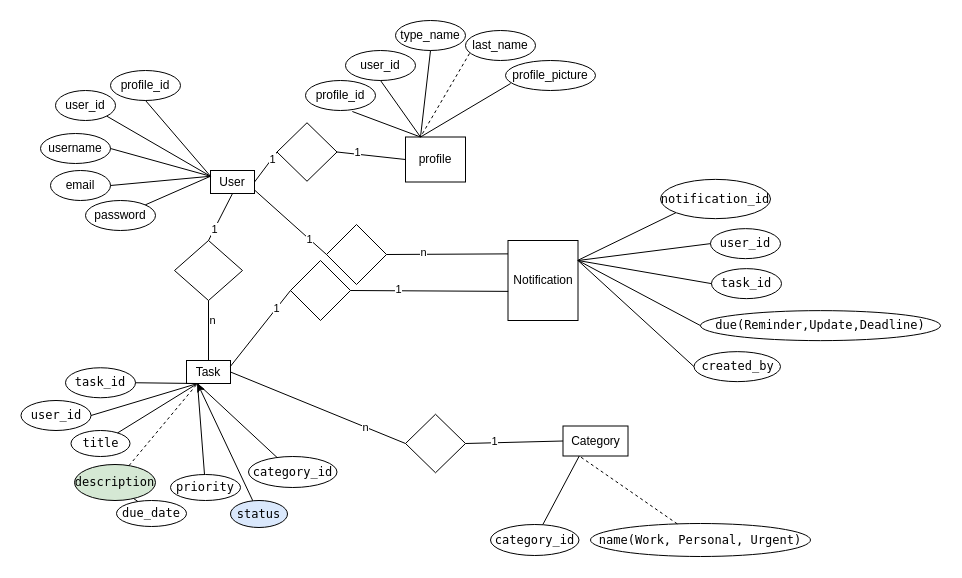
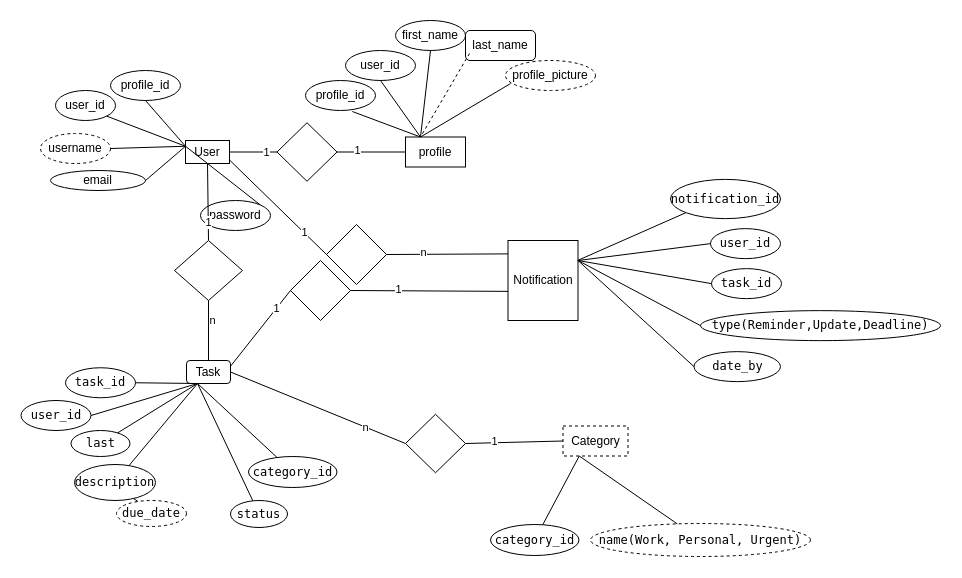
- <mxCell id="23" value="type_name" style="ellipse;whiteSpace=wrap;html=1;" parent="1" vertex="1"><mxGeometry x="395" y="20" width="70" height="30" as="geometry" /></mxCell>
+ <mxCell id="23" value="first_name" style="ellipse;whiteSpace=wrap;html=1;" parent="1" vertex="1"><mxGeometry x="395" y="20" width="70" height="30" as="geometry" /></mxCell>
- <mxCell id="25" value="last_name" style="ellipse;whiteSpace=wrap;html=1;" parent="1" vertex="1"><mxGeometry x="465" y="30" width="70" height="30" as="geometry" /></mxCell>
+ <mxCell id="25" value="last_name" style="whiteSpace=wrap;html=1;rounded=1;" parent="1" vertex="1"><mxGeometry x="465" y="30" width="70" height="30" as="geometry" /></mxCell>
- <mxCell id="27" value="profile_picture" style="ellipse;whiteSpace=wrap;html=1;" parent="1" vertex="1"><mxGeometry x="505" y="60" width="90" height="30" as="geometry" /></mxCell>
+ <mxCell id="27" value="profile_picture" style="ellipse;whiteSpace=wrap;html=1;dashed=1;" parent="1" vertex="1"><mxGeometry x="505" y="60" width="90" height="30" as="geometry" /></mxCell>
- <mxCell id="5" value="username" style="ellipse;whiteSpace=wrap;html=1;" parent="1" vertex="1"><mxGeometry x="40" y="133" width="70" height="30" as="geometry" /></mxCell>
+ <mxCell id="5" value="username" style="ellipse;whiteSpace=wrap;html=1;dashed=1;" parent="1" vertex="1"><mxGeometry x="40" y="133" width="70" height="30" as="geometry" /></mxCell>
- <mxCell id="16" value="profile" style="rounded=0;whiteSpace=wrap;html=1;" parent="1" vertex="1"><mxGeometry x="405" y="136.5" width="60" height="45" as="geometry" /></mxCell>
+ <mxCell id="16" value="profile" style="rounded=0;whiteSpace=wrap;html=1;" parent="1" vertex="1"><mxGeometry x="405" y="136.5" width="60" height="30" as="geometry" /></mxCell>
- <mxCell id="2" value="User" style="rounded=0;whiteSpace=wrap;html=1;" parent="1" vertex="1"><mxGeometry x="210" y="170" width="44" height="23" as="geometry" /></mxCell>
+ <mxCell id="2" value="User" style="rounded=0;whiteSpace=wrap;html=1;" parent="1" vertex="1"><mxGeometry x="185" y="140" width="44" height="23" as="geometry" /></mxCell>
- <mxCell id="7" value="email" style="ellipse;whiteSpace=wrap;html=1;" parent="1" vertex="1"><mxGeometry x="50" y="170" width="60" height="30" as="geometry" /></mxCell>
+ <mxCell id="7" value="email" style="ellipse;whiteSpace=wrap;html=1;" parent="1" vertex="1"><mxGeometry x="50" y="170" width="95" height="20" as="geometry" /></mxCell>
- <mxCell id="67" value="&lt;code&gt;notification_id&lt;/code&gt;" style="ellipse;whiteSpace=wrap;html=1;" vertex="1" parent="1"><mxGeometry x="660" y="178.88" width="110" height="39.25" as="geometry" /></mxCell>
+ <mxCell id="67" value="&lt;code&gt;notification_id&lt;/code&gt;" style="ellipse;whiteSpace=wrap;html=1;" vertex="1" parent="1"><mxGeometry x="670" y="178.88" width="110" height="39.25" as="geometry" /></mxCell>
- <mxCell id="9" value="password" style="ellipse;whiteSpace=wrap;html=1;" parent="1" vertex="1"><mxGeometry x="85" y="200" width="70" height="30" as="geometry" /></mxCell>
+ <mxCell id="9" value="password" style="ellipse;whiteSpace=wrap;html=1;" parent="1" vertex="1"><mxGeometry x="200" y="200" width="70" height="30" as="geometry" /></mxCell>
- <mxCell id="73" value="&lt;code&gt;due(Reminder,Update,Deadline)&lt;/code&gt;" style="ellipse;whiteSpace=wrap;html=1;" vertex="1" parent="1"><mxGeometry x="700" y="310.13" width="240" height="30" as="geometry" /></mxCell>
+ <mxCell id="73" value="&lt;code&gt;type(Reminder,Update,Deadline)&lt;/code&gt;" style="ellipse;whiteSpace=wrap;html=1;" vertex="1" parent="1"><mxGeometry x="700" y="310.13" width="240" height="30" as="geometry" /></mxCell>
- <mxCell id="75" value="&lt;code&gt;created_by&lt;/code&gt;" style="ellipse;whiteSpace=wrap;html=1;" vertex="1" parent="1"><mxGeometry x="693.5" y="351.13" width="86.5" height="30" as="geometry" /></mxCell>
+ <mxCell id="75" value="&lt;code&gt;date_by&lt;/code&gt;" style="ellipse;whiteSpace=wrap;html=1;" vertex="1" parent="1"><mxGeometry x="693.5" y="351.13" width="86.5" height="30" as="geometry" /></mxCell>
- <mxCell id="34" value="Task" style="rounded=0;whiteSpace=wrap;html=1;" parent="1" vertex="1"><mxGeometry x="186" y="360" width="44" height="23" as="geometry" /></mxCell>
+ <mxCell id="34" value="Task" style="whiteSpace=wrap;html=1;rounded=1;" parent="1" vertex="1"><mxGeometry x="186" y="360" width="44" height="23" as="geometry" /></mxCell>
- <mxCell id="48" value="" style="endArrow=classic;html=1;rounded=0;entryX=0.25;entryY=1;entryDx=0;entryDy=0;" parent="1" source="47" target="34" edge="1"><mxGeometry width="50" height="50" relative="1" as="geometry"><mxPoint x="352" y="462" as="sourcePoint" /><mxPoint x="229" y="352" as="targetPoint" /></mxGeometry></mxCell>
+ <mxCell id="48" value="" style="endArrow=none;html=1;rounded=0;entryX=0.25;entryY=1;entryDx=0;entryDy=0;" parent="1" source="47" target="34" edge="1"><mxGeometry width="50" height="50" relative="1" as="geometry"><mxPoint x="352" y="462" as="sourcePoint" /><mxPoint x="229" y="352" as="targetPoint" /></mxGeometry></mxCell>
- <mxCell id="42" value="" style="endArrow=none;html=1;rounded=0;entryX=0.25;entryY=1;entryDx=0;entryDy=0;dashed=1;" parent="1" source="41" target="34" edge="1"><mxGeometry width="50" height="50" relative="1" as="geometry"><mxPoint x="289" y="531" as="sourcePoint" /><mxPoint x="215" y="383" as="targetPoint" /></mxGeometry></mxCell>
+ <mxCell id="42" value="" style="endArrow=none;html=1;rounded=0;entryX=0.25;entryY=1;entryDx=0;entryDy=0;" parent="1" source="41" target="34" edge="1"><mxGeometry width="50" height="50" relative="1" as="geometry"><mxPoint x="289" y="531" as="sourcePoint" /><mxPoint x="215" y="383" as="targetPoint" /></mxGeometry></mxCell>
- <mxCell id="46" value="" style="endArrow=none;html=1;rounded=0;entryX=0.25;entryY=1;entryDx=0;entryDy=0;" parent="1" source="45" target="34" edge="1"><mxGeometry width="50" height="50" relative="1" as="geometry"><mxPoint x="319" y="493" as="sourcePoint" /><mxPoint x="225" y="350" as="targetPoint" /></mxGeometry></mxCell>
- <mxCell id="51" value="Category" style="rounded=0;whiteSpace=wrap;html=1;" vertex="1" parent="1"><mxGeometry x="562.5" y="425.5" width="65" height="30" as="geometry" /></mxCell>
+ <mxCell id="51" value="Category" style="rounded=0;whiteSpace=wrap;html=1;dashed=1;" vertex="1" parent="1"><mxGeometry x="562.5" y="425.5" width="65" height="30" as="geometry" /></mxCell>
- <mxCell id="39" value="&lt;code&gt;title&lt;/code&gt;" style="ellipse;whiteSpace=wrap;html=1;" parent="1" vertex="1"><mxGeometry x="70.5" y="430" width="59" height="26" as="geometry" /></mxCell>
+ <mxCell id="39" value="&lt;code&gt;last&lt;/code&gt;" style="ellipse;whiteSpace=wrap;html=1;" parent="1" vertex="1"><mxGeometry x="70.5" y="430" width="59" height="26" as="geometry" /></mxCell>
- <mxCell id="41" value="&lt;code&gt;description&lt;/code&gt;" style="ellipse;whiteSpace=wrap;html=1;fillColor=#d5e8d4;" parent="1" vertex="1"><mxGeometry x="74" y="464" width="81" height="36" as="geometry" /></mxCell>
+ <mxCell id="41" value="&lt;code&gt;description&lt;/code&gt;" style="ellipse;whiteSpace=wrap;html=1;" parent="1" vertex="1"><mxGeometry x="74" y="464" width="81" height="36" as="geometry" /></mxCell>
- <mxCell id="45" value="&lt;code&gt;priority&lt;/code&gt;" style="ellipse;whiteSpace=wrap;html=1;" parent="1" vertex="1"><mxGeometry x="170" y="474" width="70" height="26" as="geometry" /></mxCell>
- <mxCell id="60" value="" style="endArrow=none;html=1;rounded=0;entryX=0.25;entryY=1;entryDx=0;entryDy=0;dashed=1;" edge="1" parent="1" source="59" target="51"><mxGeometry width="50" height="50" relative="1" as="geometry"><mxPoint x="718" y="488" as="sourcePoint" /><mxPoint x="664.5" y="432" as="targetPoint" /></mxGeometry></mxCell>
+ <mxCell id="60" value="" style="endArrow=none;html=1;rounded=0;entryX=0.25;entryY=1;entryDx=0;entryDy=0;" edge="1" parent="1" source="59" target="51"><mxGeometry width="50" height="50" relative="1" as="geometry"><mxPoint x="718" y="488" as="sourcePoint" /><mxPoint x="664.5" y="432" as="targetPoint" /></mxGeometry></mxCell>
- <mxCell id="43" value="&lt;code&gt;due_date&lt;/code&gt;" style="ellipse;whiteSpace=wrap;html=1;" parent="1" vertex="1"><mxGeometry x="116" y="500" width="70" height="26" as="geometry" /></mxCell>
+ <mxCell id="43" value="&lt;code&gt;due_date&lt;/code&gt;" style="ellipse;whiteSpace=wrap;html=1;dashed=1;" parent="1" vertex="1"><mxGeometry x="116" y="500" width="70" height="26" as="geometry" /></mxCell>
- <mxCell id="47" value="&lt;code&gt;status&lt;/code&gt;" style="ellipse;whiteSpace=wrap;html=1;fillColor=#dae8fc;" parent="1" vertex="1"><mxGeometry x="230" y="500" width="57" height="27" as="geometry" /></mxCell>
+ <mxCell id="47" value="&lt;code&gt;status&lt;/code&gt;" style="ellipse;whiteSpace=wrap;html=1;" parent="1" vertex="1"><mxGeometry x="230" y="500" width="57" height="27" as="geometry" /></mxCell>
- <mxCell id="59" value="&lt;code&gt;name(Work, Personal, Urgent)&lt;/code&gt;" style="ellipse;whiteSpace=wrap;html=1;" vertex="1" parent="1"><mxGeometry x="590" y="523" width="220" height="33" as="geometry" /></mxCell>
+ <mxCell id="59" value="&lt;code&gt;name(Work, Personal, Urgent)&lt;/code&gt;" style="ellipse;whiteSpace=wrap;html=1;dashed=1;" vertex="1" parent="1"><mxGeometry x="590" y="523" width="220" height="33" as="geometry" /></mxCell>
